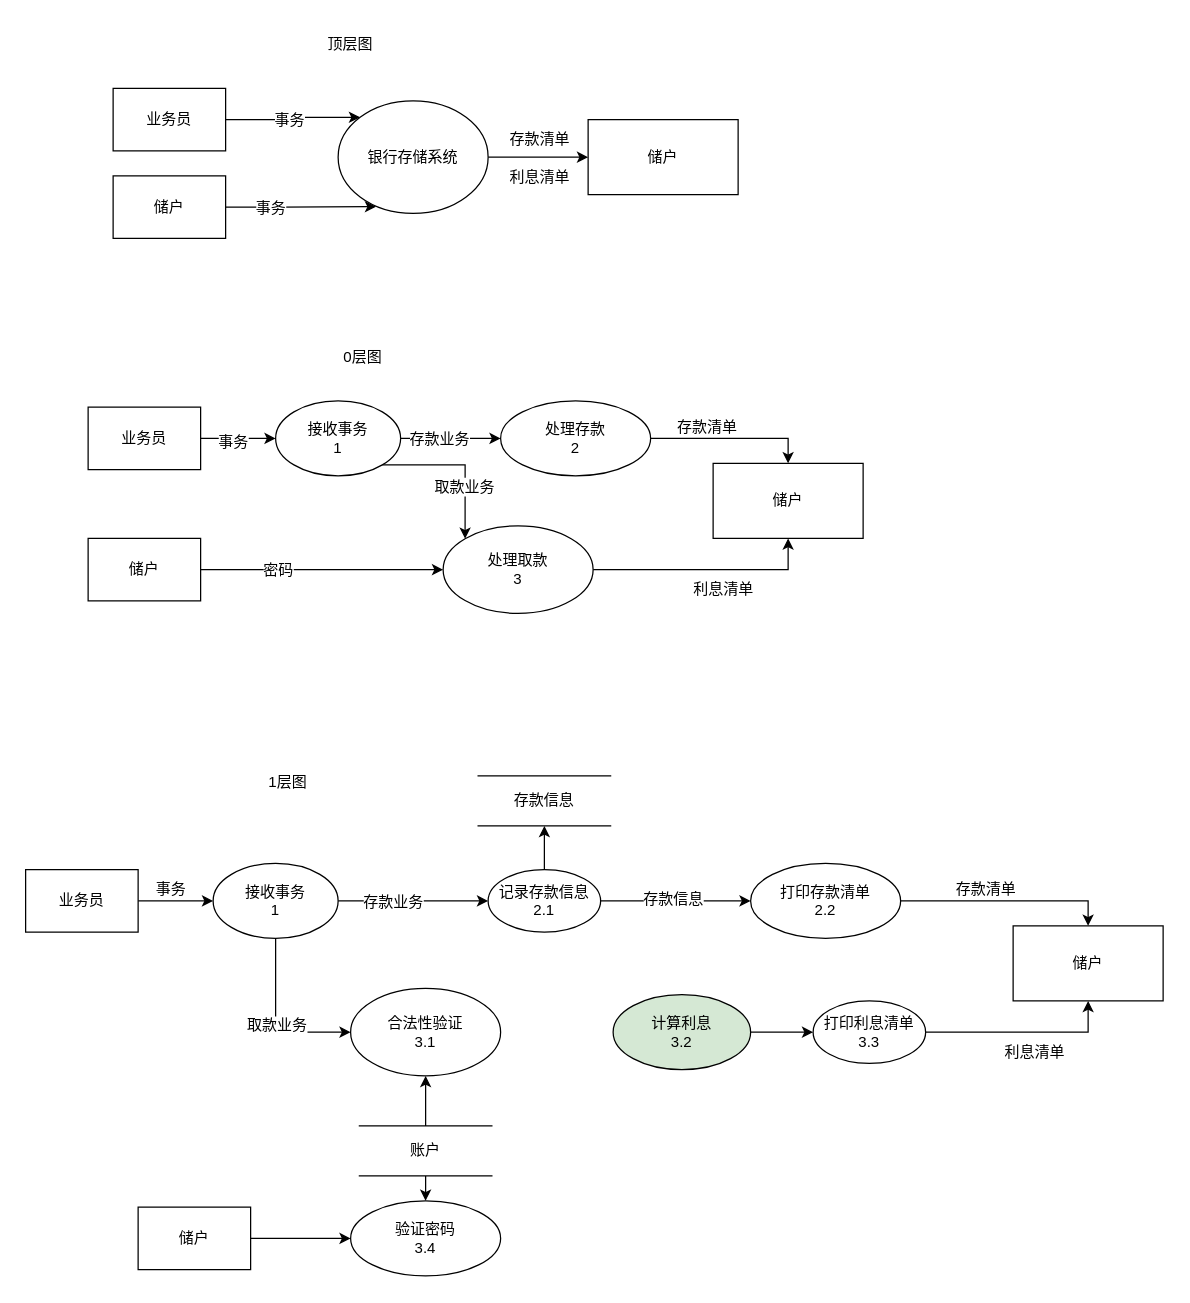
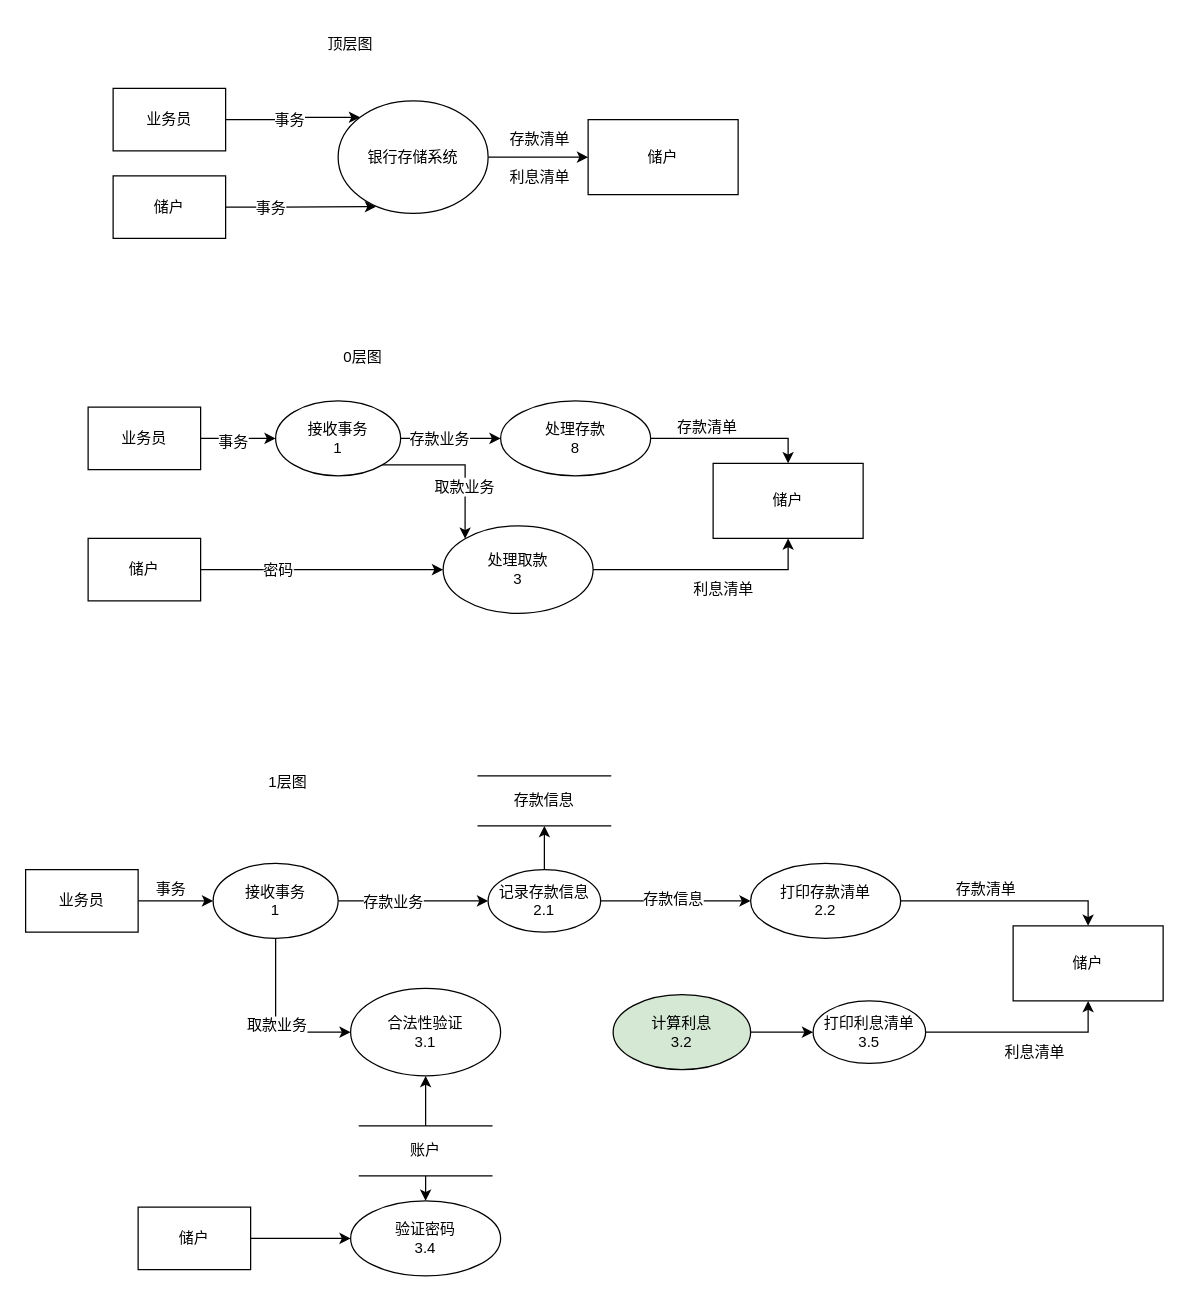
- <mxCell id="29" value="处理存款&lt;br&gt;2" style="ellipse;whiteSpace=wrap;html=1;" parent="1" vertex="1"><mxGeometry x="400" y="320" width="120" height="60" as="geometry" /></mxCell>
+ <mxCell id="29" value="处理存款&lt;br&gt;8" style="ellipse;whiteSpace=wrap;html=1;" parent="1" vertex="1"><mxGeometry x="400" y="320" width="120" height="60" as="geometry" /></mxCell>
- <mxCell id="52" value="打印利息清单&lt;br&gt;3.3" style="ellipse;whiteSpace=wrap;html=1;rounded=0;" parent="1" vertex="1"><mxGeometry x="650" y="800" width="90" height="50" as="geometry" /></mxCell>
+ <mxCell id="52" value="打印利息清单&lt;br&gt;3.5" style="ellipse;whiteSpace=wrap;html=1;rounded=0;" parent="1" vertex="1"><mxGeometry x="650" y="800" width="90" height="50" as="geometry" /></mxCell>
